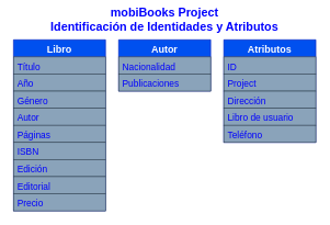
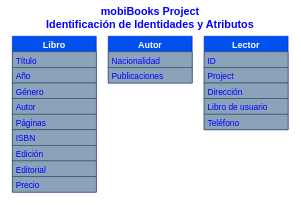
- <mxCell id="15" value="Atributos" style="swimlane;fontStyle=1;childLayout=stackLayout;horizontal=1;startSize=26;fillColor=#0050ef;horizontalStack=0;resizeParent=1;resizeParentMax=0;resizeLast=0;collapsible=1;marginBottom=0;fontSize=15;strokeColor=#001DBC;fontColor=#ffffff;" vertex="1" parent="1"><mxGeometry x="340" y="60" width="140" height="156" as="geometry"><mxRectangle x="170" y="300" width="70" height="26" as="alternateBounds" /></mxGeometry></mxCell>
+ <mxCell id="15" value="Lector" style="swimlane;fontStyle=1;childLayout=stackLayout;horizontal=1;startSize=26;fillColor=#0050ef;horizontalStack=0;resizeParent=1;resizeParentMax=0;resizeLast=0;collapsible=1;marginBottom=0;fontSize=15;strokeColor=#001DBC;fontColor=#ffffff;" vertex="1" parent="1"><mxGeometry x="340" y="60" width="140" height="156" as="geometry"><mxRectangle x="170" y="300" width="70" height="26" as="alternateBounds" /></mxGeometry></mxCell>
